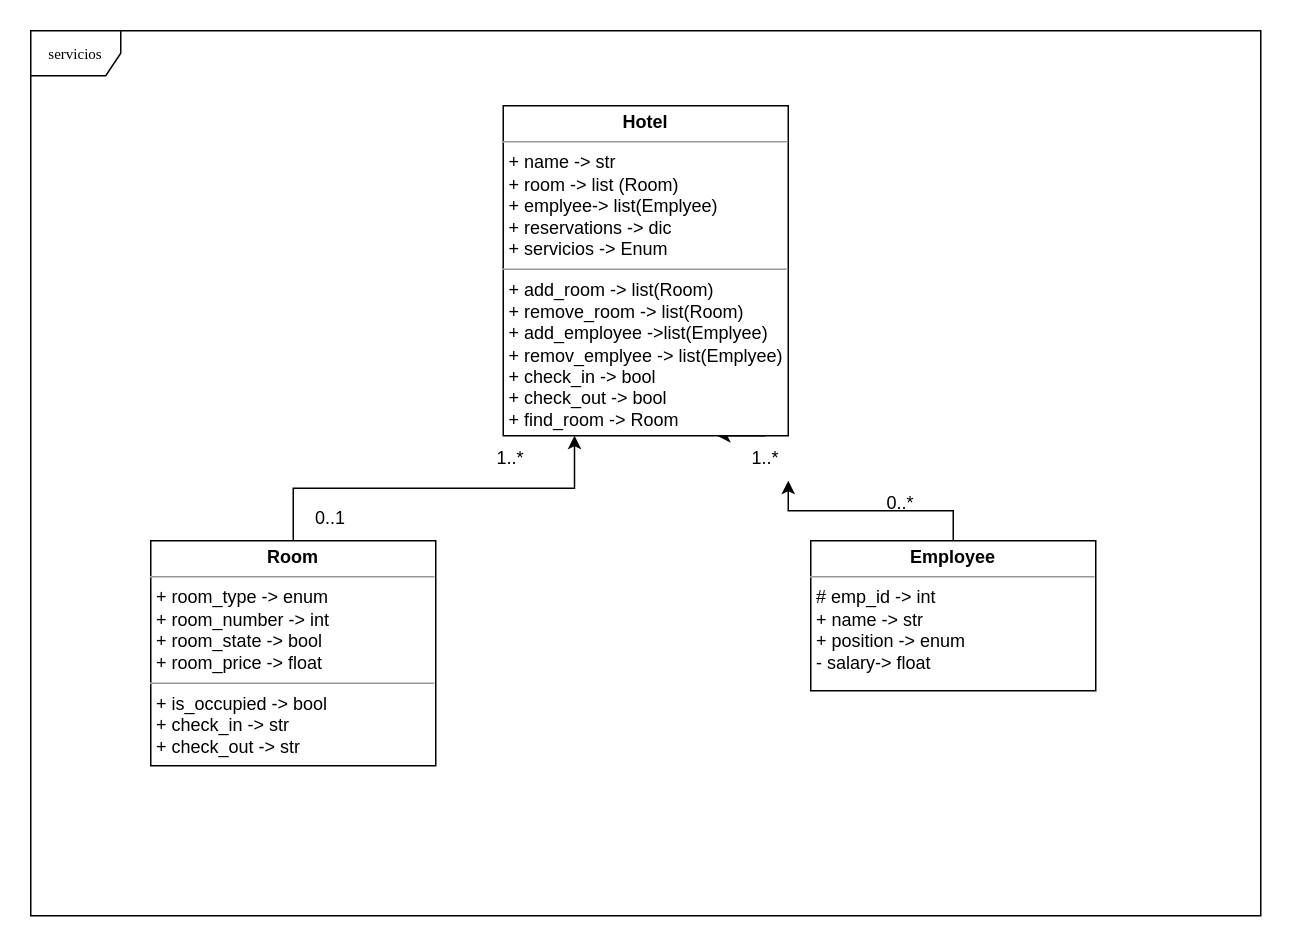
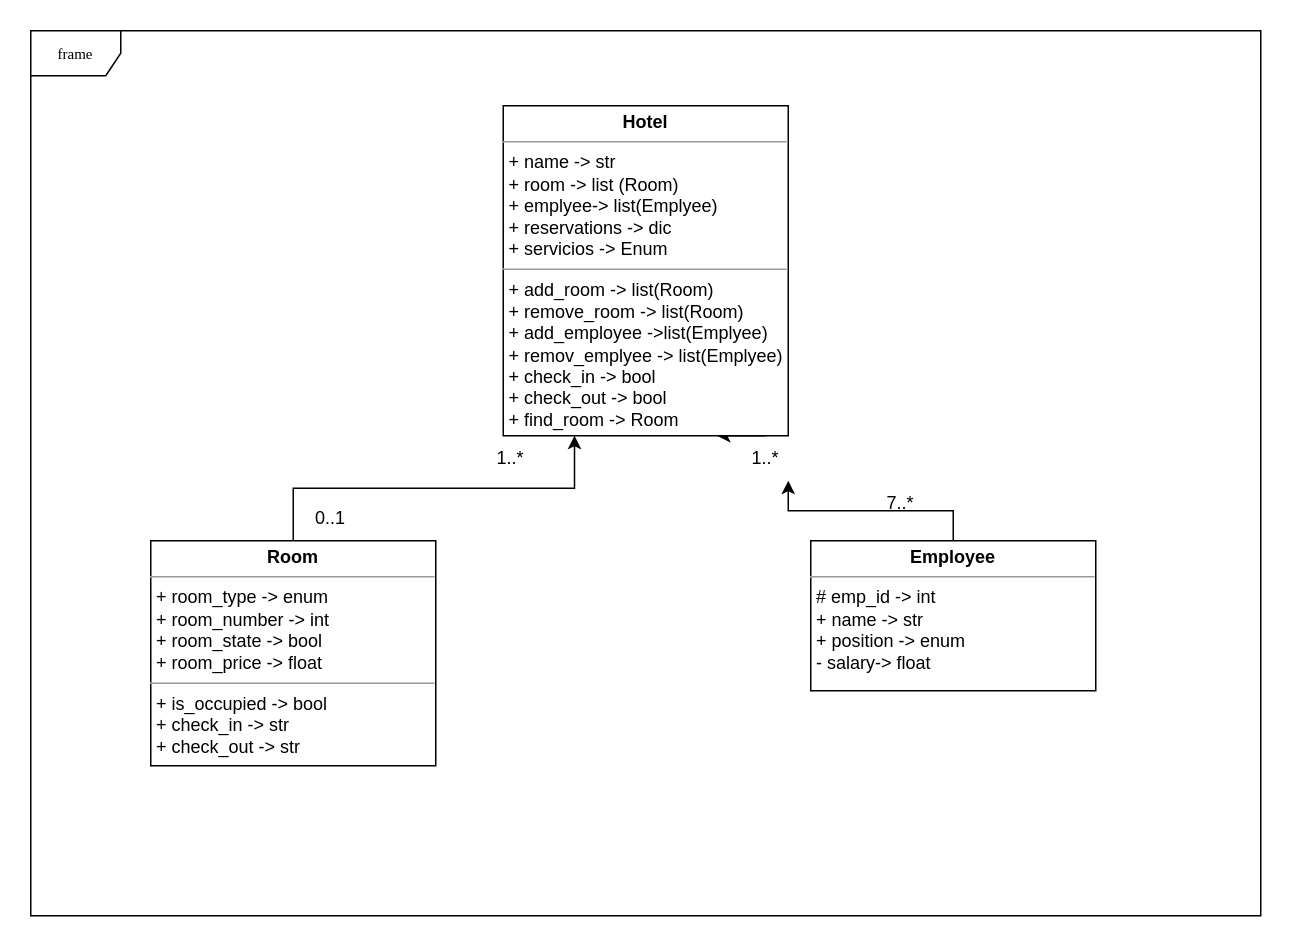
- <mxCell id="2" value="servicios" style="shape=umlFrame;whiteSpace=wrap;html=1;rounded=0;shadow=0;comic=0;labelBackgroundColor=none;strokeWidth=1;fontFamily=Verdana;fontSize=10;align=center;" parent="1" vertex="1"><mxGeometry x="20" y="20" width="820" height="590" as="geometry" /></mxCell>
+ <mxCell id="2" value="frame" style="shape=umlFrame;whiteSpace=wrap;html=1;rounded=0;shadow=0;comic=0;labelBackgroundColor=none;strokeWidth=1;fontFamily=Verdana;fontSize=10;align=center;" parent="1" vertex="1"><mxGeometry x="20" y="20" width="820" height="590" as="geometry" /></mxCell>
- <mxCell id="11" value="0..*" style="text;html=1;align=center;verticalAlign=middle;whiteSpace=wrap;rounded=0;" vertex="1" parent="1"><mxGeometry x="570" y="320" width="60" height="30" as="geometry" /></mxCell>
+ <mxCell id="11" value="7..*" style="text;html=1;align=center;verticalAlign=middle;whiteSpace=wrap;rounded=0;" vertex="1" parent="1"><mxGeometry x="570" y="320" width="60" height="30" as="geometry" /></mxCell>
